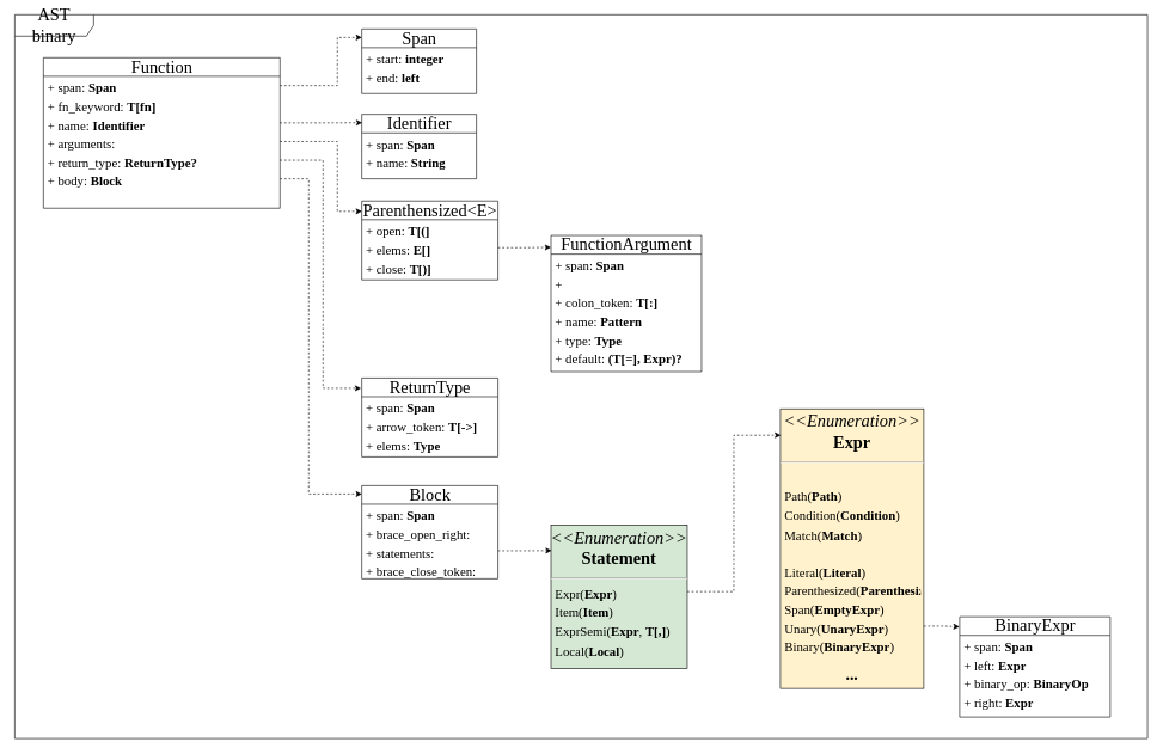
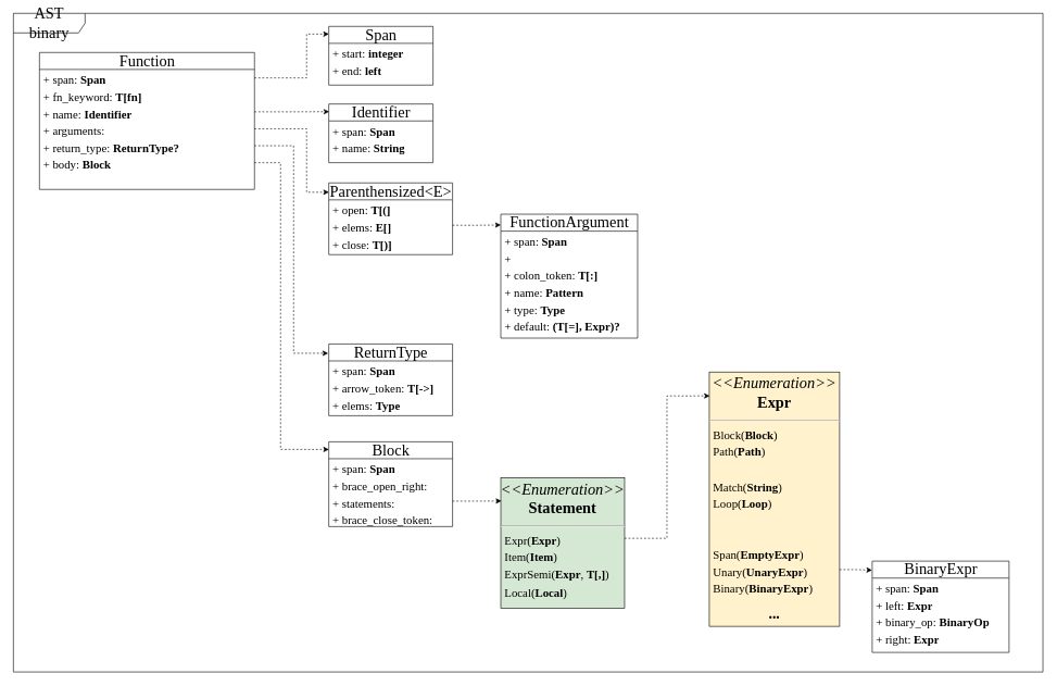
+ <mxCell id="50" value="Block(&lt;b&gt;Block&lt;/b&gt;)" style="text;html=1;strokeColor=none;fillColor=none;align=left;verticalAlign=top;spacingLeft=4;spacingRight=4;whiteSpace=wrap;overflow=hidden;rotatable=0;points=[[0,0.5],[1,0.5]];portConstraint=eastwest;fontFamily=UGent Panno Text;fontSize=18;" vertex="1" parent="48"><mxGeometry y="80" width="200" height="26" as="geometry" /></mxCell>
- <mxCell id="52" value="Condition(&lt;b&gt;Condition&lt;/b&gt;)" style="text;html=1;strokeColor=none;fillColor=none;align=left;verticalAlign=top;spacingLeft=4;spacingRight=4;whiteSpace=wrap;overflow=hidden;rotatable=0;points=[[0,0.5],[1,0.5]];portConstraint=eastwest;fontFamily=UGent Panno Text;fontSize=18;" vertex="1" parent="48"><mxGeometry y="132" width="200" height="26" as="geometry" /></mxCell>
- <mxCell id="53" value="Match(&lt;b&gt;Match&lt;/b&gt;)" style="text;html=1;strokeColor=none;fillColor=none;align=left;verticalAlign=top;spacingLeft=4;spacingRight=4;whiteSpace=wrap;overflow=hidden;rotatable=0;points=[[0,0.5],[1,0.5]];portConstraint=eastwest;fontFamily=UGent Panno Text;fontSize=18;" vertex="1" parent="48"><mxGeometry y="160" width="200" height="26" as="geometry" /></mxCell>
+ <mxCell id="53" value="Match(&lt;b&gt;String&lt;/b&gt;)" style="text;html=1;strokeColor=none;fillColor=none;align=left;verticalAlign=top;spacingLeft=4;spacingRight=4;whiteSpace=wrap;overflow=hidden;rotatable=0;points=[[0,0.5],[1,0.5]];portConstraint=eastwest;fontFamily=UGent Panno Text;fontSize=18;" vertex="1" parent="48"><mxGeometry y="160" width="200" height="26" as="geometry" /></mxCell>
+ <mxCell id="54" value="Loop(&lt;b&gt;Loop&lt;/b&gt;)" style="text;html=1;strokeColor=none;fillColor=none;align=left;verticalAlign=top;spacingLeft=4;spacingRight=4;whiteSpace=wrap;overflow=hidden;rotatable=0;points=[[0,0.5],[1,0.5]];portConstraint=eastwest;fontFamily=UGent Panno Text;fontSize=18;" vertex="1" parent="48"><mxGeometry y="186" width="200" height="26" as="geometry" /></mxCell>
- <mxCell id="55" value="Literal(&lt;b&gt;Literal&lt;/b&gt;)" style="text;html=1;strokeColor=none;fillColor=none;align=left;verticalAlign=top;spacingLeft=4;spacingRight=4;whiteSpace=wrap;overflow=hidden;rotatable=0;points=[[0,0.5],[1,0.5]];portConstraint=eastwest;fontFamily=UGent Panno Text;fontSize=18;" vertex="1" parent="48"><mxGeometry y="212" width="200" height="26" as="geometry" /></mxCell>
- <mxCell id="56" value="Parenthesized(&lt;b&gt;Parenthesized&lt;/b&gt;)" style="text;html=1;strokeColor=none;fillColor=none;align=left;verticalAlign=top;spacingLeft=4;spacingRight=4;whiteSpace=wrap;overflow=hidden;rotatable=0;points=[[0,0.5],[1,0.5]];portConstraint=eastwest;fontFamily=UGent Panno Text;fontSize=18;" vertex="1" parent="48"><mxGeometry y="238" width="200" height="26" as="geometry" /></mxCell>
